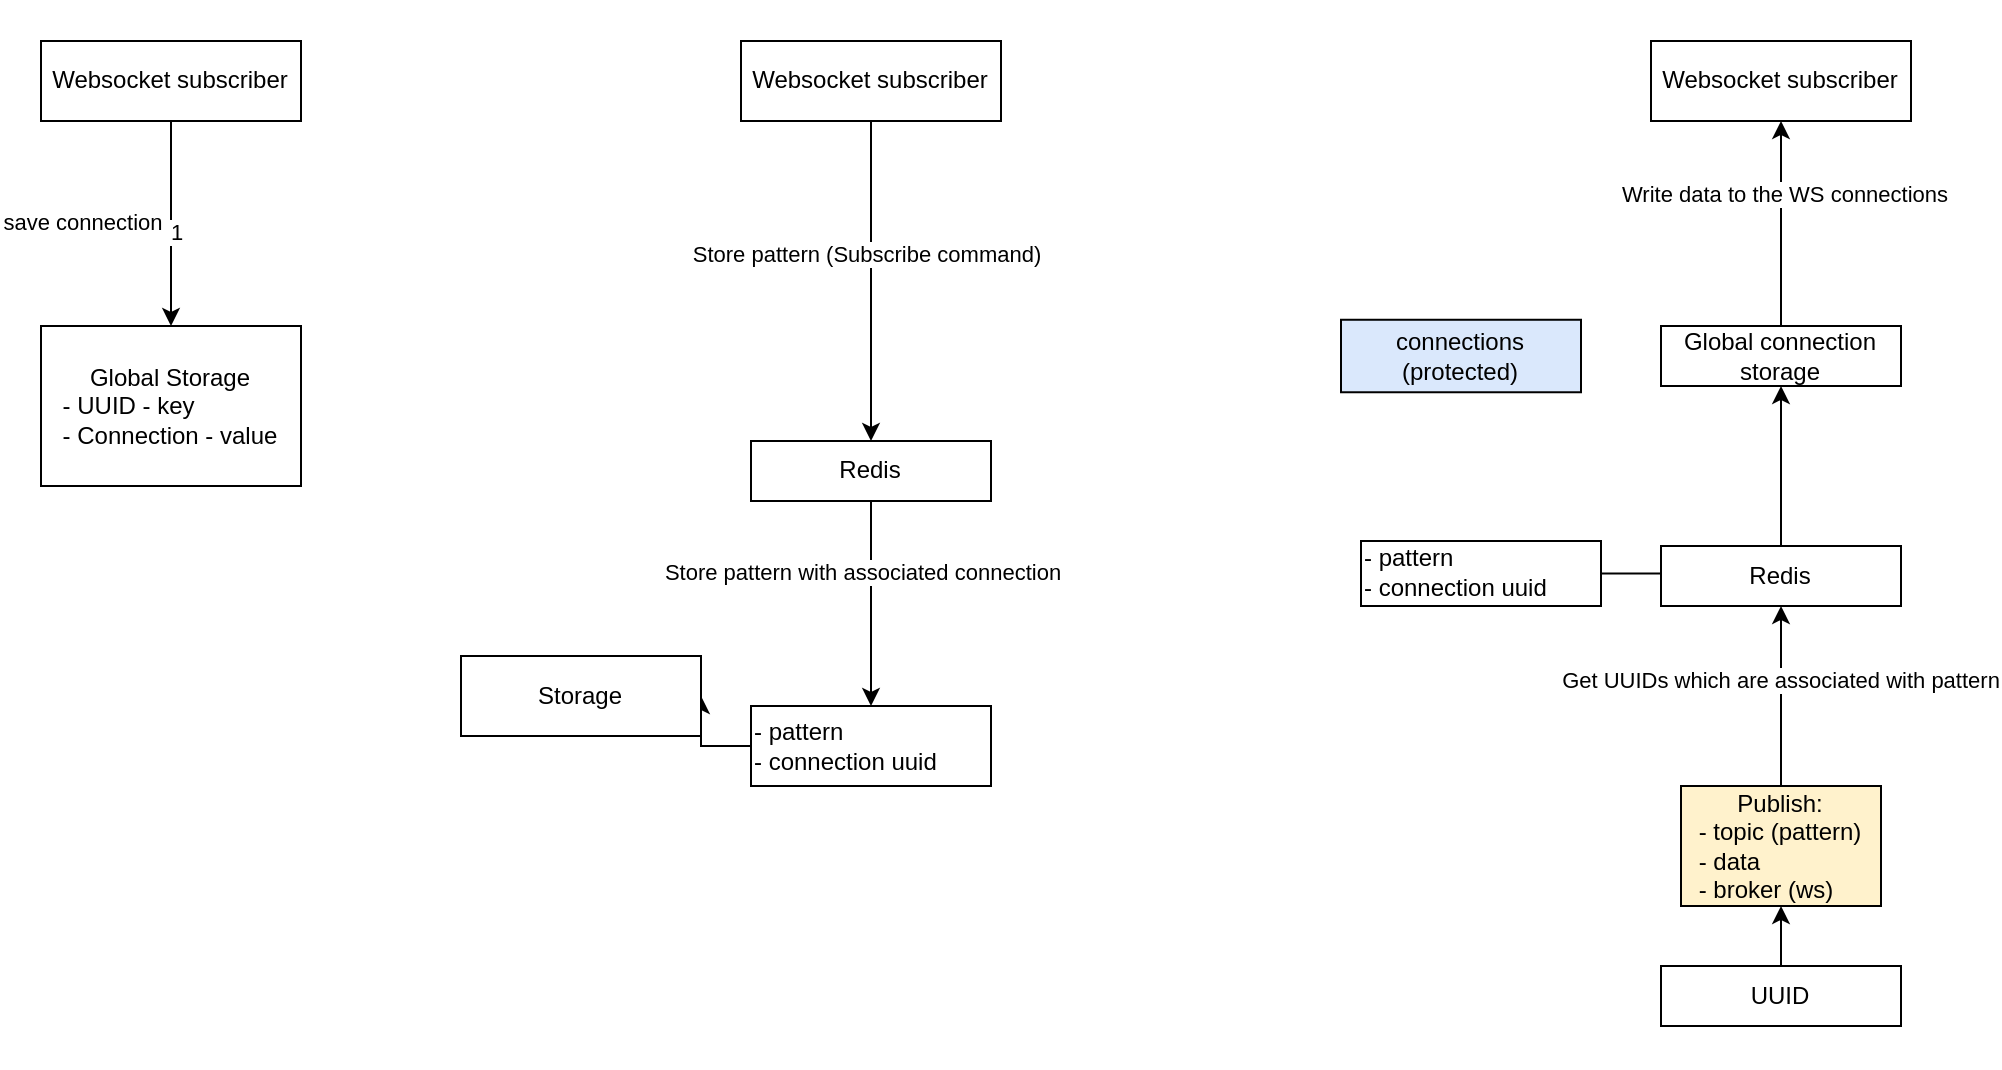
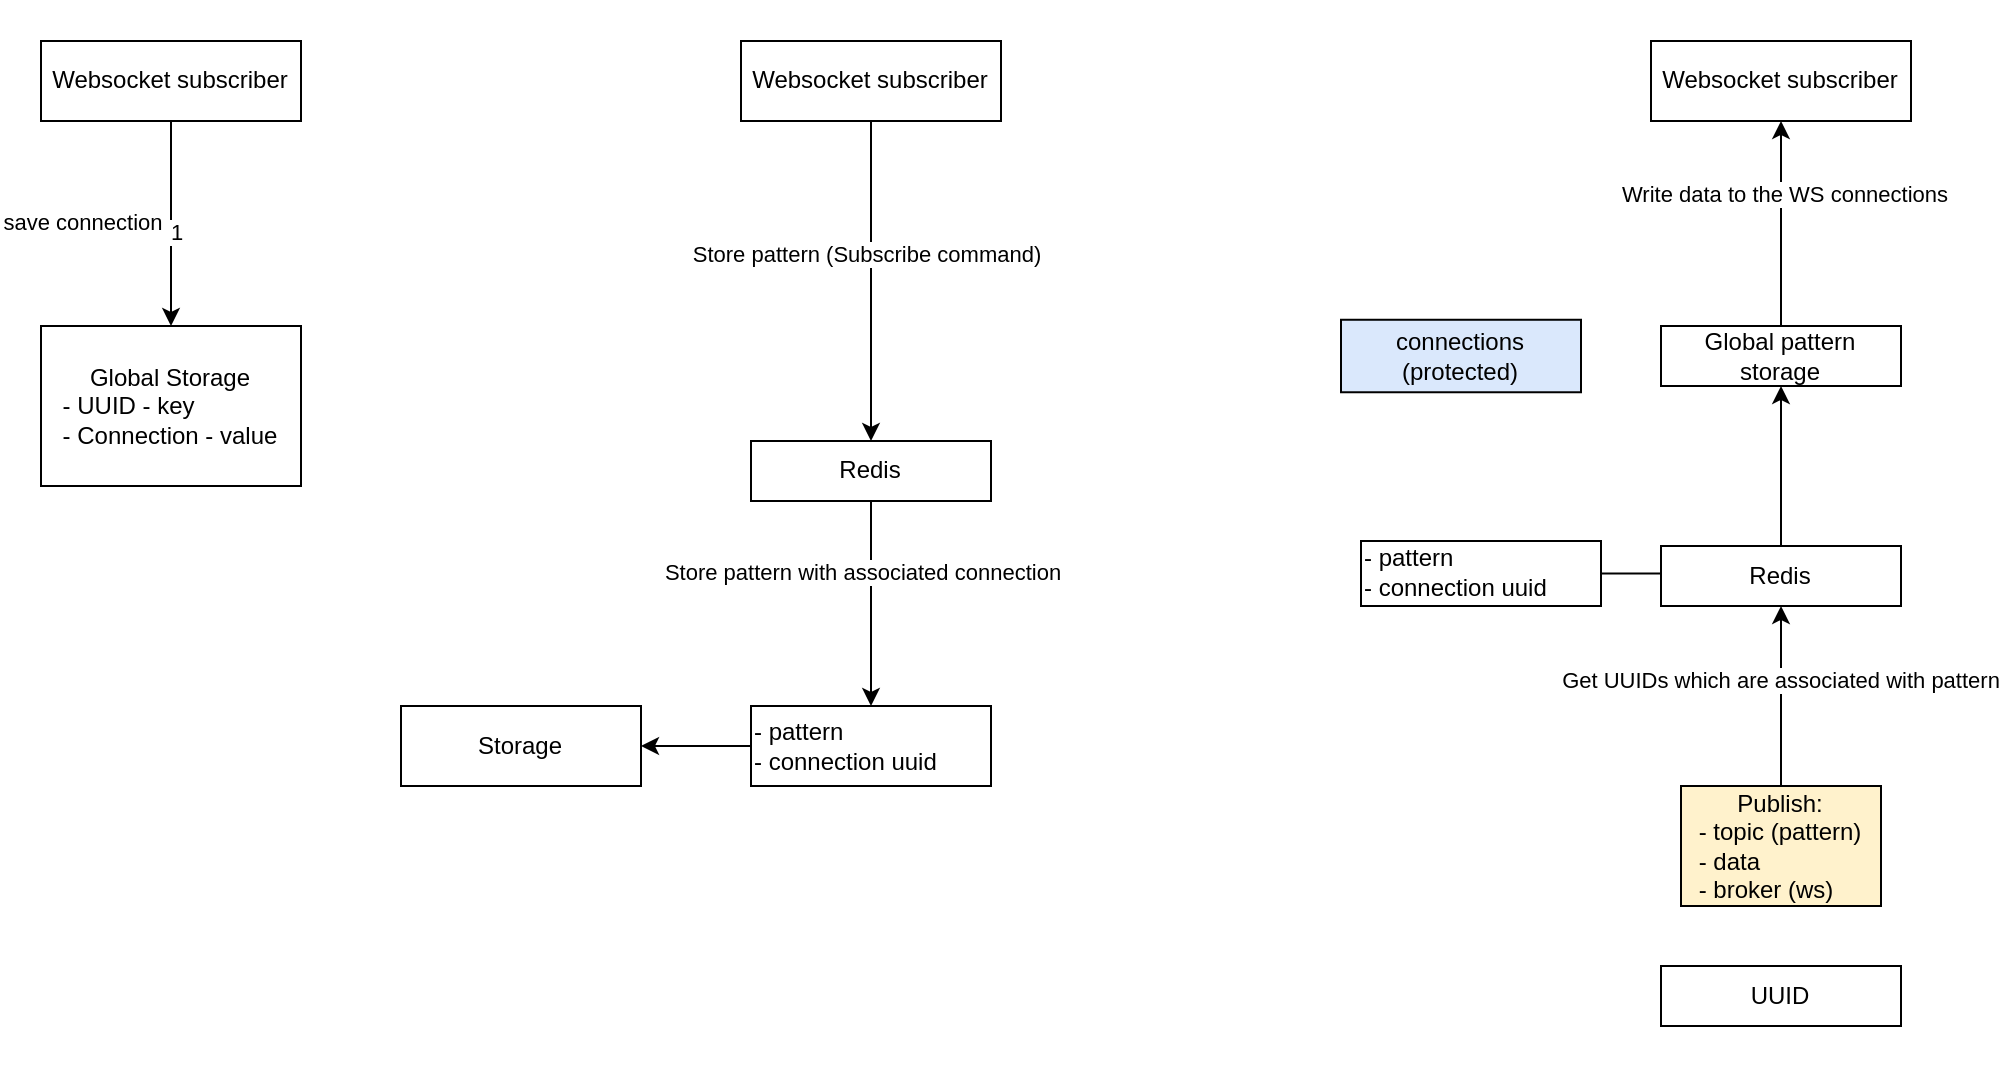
- <mxCell id="27" value="Global connection storage" style="rounded=0;whiteSpace=wrap;html=1;align=center;" vertex="1" parent="1"><mxGeometry x="830" y="162.5" width="120" height="30" as="geometry" /></mxCell>
+ <mxCell id="27" value="Global pattern storage" style="rounded=0;whiteSpace=wrap;html=1;align=center;" vertex="1" parent="1"><mxGeometry x="830" y="162.5" width="120" height="30" as="geometry" /></mxCell>
- <mxCell id="29" value="Storage" style="rounded=0;whiteSpace=wrap;html=1;align=center;" vertex="1" parent="1"><mxGeometry x="230" y="327.5" width="120" height="40" as="geometry" /></mxCell>
+ <mxCell id="29" value="Storage" style="rounded=0;whiteSpace=wrap;html=1;align=center;" vertex="1" parent="1"><mxGeometry x="200" y="352.5" width="120" height="40" as="geometry" /></mxCell>
- <mxCell id="20" style="edgeStyle=orthogonalEdgeStyle;rounded=0;orthogonalLoop=1;jettySize=auto;html=1;exitX=0.5;exitY=0;exitDx=0;exitDy=0;entryX=0.5;entryY=1;entryDx=0;entryDy=0;" edge="1" parent="1" source="21" target="24"><mxGeometry relative="1" as="geometry" /></mxCell>
